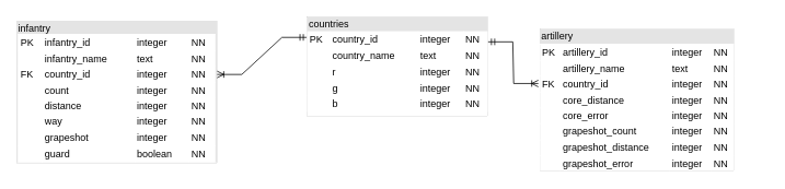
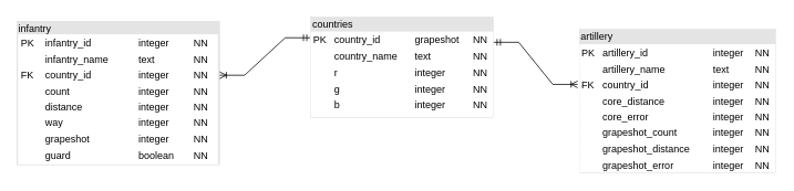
- <mxCell id="2" value="&lt;div style=&quot;box-sizing:border-box;width:100%;background:#e4e4e4;padding:2px;&quot;&gt;countries&lt;/div&gt;&lt;table border=&quot;1&quot; style=&quot;width: 100%; font-size: 1em; border: 1px solid rgb(255, 255, 255); border-collapse: collapse;&quot; cellpadding=&quot;2&quot; cellspacing=&quot;0&quot;&gt;&lt;tbody&gt;&lt;tr&gt;&lt;td&gt;PK&lt;/td&gt;&lt;td&gt;country_id&lt;/td&gt;&lt;td&gt;integer&lt;/td&gt;&lt;td&gt;NN&lt;/td&gt;&lt;/tr&gt;&lt;tr&gt;&lt;td&gt;&lt;br&gt;&lt;/td&gt;&lt;td&gt;country_name&lt;/td&gt;&lt;td&gt;text&lt;/td&gt;&lt;td&gt;NN&lt;/td&gt;&lt;/tr&gt;&lt;tr&gt;&lt;td&gt;&lt;/td&gt;&lt;td&gt;r&lt;/td&gt;&lt;td&gt;integer&lt;/td&gt;&lt;td&gt;NN&lt;/td&gt;&lt;/tr&gt;&lt;tr&gt;&lt;td&gt;&lt;br&gt;&lt;/td&gt;&lt;td&gt;g&lt;/td&gt;&lt;td&gt;integer&lt;/td&gt;&lt;td&gt;NN&lt;/td&gt;&lt;/tr&gt;&lt;tr&gt;&lt;td&gt;&lt;br&gt;&lt;/td&gt;&lt;td&gt;b&lt;/td&gt;&lt;td&gt;integer&lt;/td&gt;&lt;td&gt;NN&lt;/td&gt;&lt;/tr&gt;&lt;/tbody&gt;&lt;/table&gt;" style="verticalAlign=top;align=left;overflow=fill;html=1;whiteSpace=wrap;shadow=0;strokeColor=default;perimeterSpacing=0;strokeWidth=0;" vertex="1" parent="1"><mxGeometry x="374" y="20" width="220" height="121" as="geometry" /></mxCell>
+ <mxCell id="2" value="&lt;div style=&quot;box-sizing:border-box;width:100%;background:#e4e4e4;padding:2px;&quot;&gt;countries&lt;/div&gt;&lt;table border=&quot;1&quot; style=&quot;width: 100%; font-size: 1em; border: 1px solid rgb(255, 255, 255); border-collapse: collapse;&quot; cellpadding=&quot;2&quot; cellspacing=&quot;0&quot;&gt;&lt;tbody&gt;&lt;tr&gt;&lt;td&gt;PK&lt;/td&gt;&lt;td&gt;country_id&lt;/td&gt;&lt;td&gt;grapeshot&lt;/td&gt;&lt;td&gt;NN&lt;/td&gt;&lt;/tr&gt;&lt;tr&gt;&lt;td&gt;&lt;br&gt;&lt;/td&gt;&lt;td&gt;country_name&lt;/td&gt;&lt;td&gt;text&lt;/td&gt;&lt;td&gt;NN&lt;/td&gt;&lt;/tr&gt;&lt;tr&gt;&lt;td&gt;&lt;/td&gt;&lt;td&gt;r&lt;/td&gt;&lt;td&gt;integer&lt;/td&gt;&lt;td&gt;NN&lt;/td&gt;&lt;/tr&gt;&lt;tr&gt;&lt;td&gt;&lt;br&gt;&lt;/td&gt;&lt;td&gt;g&lt;/td&gt;&lt;td&gt;integer&lt;/td&gt;&lt;td&gt;NN&lt;/td&gt;&lt;/tr&gt;&lt;tr&gt;&lt;td&gt;&lt;br&gt;&lt;/td&gt;&lt;td&gt;b&lt;/td&gt;&lt;td&gt;integer&lt;/td&gt;&lt;td&gt;NN&lt;/td&gt;&lt;/tr&gt;&lt;/tbody&gt;&lt;/table&gt;" style="verticalAlign=top;align=left;overflow=fill;html=1;whiteSpace=wrap;shadow=0;strokeColor=default;perimeterSpacing=0;strokeWidth=0;" vertex="1" parent="1"><mxGeometry x="374" y="20" width="220" height="121" as="geometry" /></mxCell>
- <mxCell id="4" value="&lt;div style=&quot;box-sizing:border-box;width:100%;background:#e4e4e4;padding:2px;&quot;&gt;artillery&lt;/div&gt;&lt;table border=&quot;1&quot; style=&quot;width: 100%; font-size: 1em; border: 1px solid rgb(255, 255, 255); border-collapse: collapse;&quot; cellpadding=&quot;2&quot; cellspacing=&quot;0&quot;&gt;&lt;tbody&gt;&lt;tr&gt;&lt;td&gt;PK&lt;/td&gt;&lt;td&gt;artillery_id&lt;/td&gt;&lt;td&gt;integer&lt;/td&gt;&lt;td&gt;NN&lt;/td&gt;&lt;/tr&gt;&lt;tr&gt;&lt;td&gt;&lt;br&gt;&lt;/td&gt;&lt;td&gt;artillery_name&lt;/td&gt;&lt;td&gt;text&lt;/td&gt;&lt;td&gt;NN&lt;/td&gt;&lt;/tr&gt;&lt;tr&gt;&lt;td&gt;FK&lt;/td&gt;&lt;td&gt;country_id&lt;/td&gt;&lt;td&gt;integer&lt;/td&gt;&lt;td&gt;NN&lt;/td&gt;&lt;/tr&gt;&lt;tr&gt;&lt;td&gt;&lt;br&gt;&lt;/td&gt;&lt;td&gt;core_distance&lt;/td&gt;&lt;td&gt;integer&lt;/td&gt;&lt;td&gt;NN&lt;/td&gt;&lt;/tr&gt;&lt;tr&gt;&lt;td&gt;&lt;br&gt;&lt;/td&gt;&lt;td&gt;core_error&lt;/td&gt;&lt;td&gt;integer&lt;/td&gt;&lt;td&gt;NN&lt;/td&gt;&lt;/tr&gt;&lt;tr&gt;&lt;td&gt;&lt;br&gt;&lt;/td&gt;&lt;td&gt;grapeshot_count&lt;/td&gt;&lt;td&gt;integer&lt;/td&gt;&lt;td&gt;NN&lt;/td&gt;&lt;/tr&gt;&lt;tr&gt;&lt;td&gt;&lt;br&gt;&lt;/td&gt;&lt;td&gt;grapeshot_distance&lt;/td&gt;&lt;td&gt;integer&lt;/td&gt;&lt;td&gt;NN&lt;/td&gt;&lt;/tr&gt;&lt;tr&gt;&lt;td&gt;&lt;br&gt;&lt;/td&gt;&lt;td&gt;grapeshot_error&lt;/td&gt;&lt;td&gt;integer&lt;/td&gt;&lt;td&gt;NN&lt;/td&gt;&lt;/tr&gt;&lt;/tbody&gt;&lt;/table&gt;" style="verticalAlign=top;align=left;overflow=fill;html=1;whiteSpace=wrap;shadow=0;strokeColor=default;perimeterSpacing=0;strokeWidth=0;" vertex="1" parent="1"><mxGeometry x="657" y="35" width="237" height="173" as="geometry" /></mxCell>
+ <mxCell id="4" value="&lt;div style=&quot;box-sizing:border-box;width:100%;background:#e4e4e4;padding:2px;&quot;&gt;artillery&lt;/div&gt;&lt;table border=&quot;1&quot; style=&quot;width: 100%; font-size: 1em; border: 1px solid rgb(255, 255, 255); border-collapse: collapse;&quot; cellpadding=&quot;2&quot; cellspacing=&quot;0&quot;&gt;&lt;tbody&gt;&lt;tr&gt;&lt;td&gt;PK&lt;/td&gt;&lt;td&gt;artillery_id&lt;/td&gt;&lt;td&gt;integer&lt;/td&gt;&lt;td&gt;NN&lt;/td&gt;&lt;/tr&gt;&lt;tr&gt;&lt;td&gt;&lt;br&gt;&lt;/td&gt;&lt;td&gt;artillery_name&lt;/td&gt;&lt;td&gt;text&lt;/td&gt;&lt;td&gt;NN&lt;/td&gt;&lt;/tr&gt;&lt;tr&gt;&lt;td&gt;FK&lt;/td&gt;&lt;td&gt;country_id&lt;/td&gt;&lt;td&gt;integer&lt;/td&gt;&lt;td&gt;NN&lt;/td&gt;&lt;/tr&gt;&lt;tr&gt;&lt;td&gt;&lt;br&gt;&lt;/td&gt;&lt;td&gt;core_distance&lt;/td&gt;&lt;td&gt;integer&lt;/td&gt;&lt;td&gt;NN&lt;/td&gt;&lt;/tr&gt;&lt;tr&gt;&lt;td&gt;&lt;br&gt;&lt;/td&gt;&lt;td&gt;core_error&lt;/td&gt;&lt;td&gt;integer&lt;/td&gt;&lt;td&gt;NN&lt;/td&gt;&lt;/tr&gt;&lt;tr&gt;&lt;td&gt;&lt;br&gt;&lt;/td&gt;&lt;td&gt;grapeshot_count&lt;/td&gt;&lt;td&gt;integer&lt;/td&gt;&lt;td&gt;NN&lt;/td&gt;&lt;/tr&gt;&lt;tr&gt;&lt;td&gt;&lt;br&gt;&lt;/td&gt;&lt;td&gt;grapeshot_distance&lt;/td&gt;&lt;td&gt;integer&lt;/td&gt;&lt;td&gt;NN&lt;/td&gt;&lt;/tr&gt;&lt;tr&gt;&lt;td&gt;&lt;br&gt;&lt;/td&gt;&lt;td&gt;grapeshot_error&lt;/td&gt;&lt;td&gt;integer&lt;/td&gt;&lt;td&gt;NN&lt;/td&gt;&lt;/tr&gt;&lt;/tbody&gt;&lt;/table&gt;" style="verticalAlign=top;align=left;overflow=fill;html=1;whiteSpace=wrap;shadow=0;strokeColor=default;perimeterSpacing=0;strokeWidth=0;" vertex="1" parent="1"><mxGeometry x="697" y="35" width="237" height="173" as="geometry" /></mxCell>
